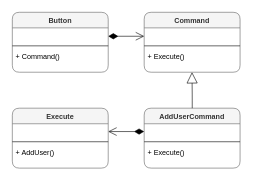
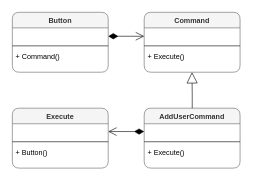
- <mxCell id="17" value="+ AddUser()" style="text;strokeColor=none;fillColor=none;align=left;verticalAlign=top;spacingLeft=4;spacingRight=4;overflow=hidden;rotatable=0;points=[[0,0.5],[1,0.5]];portConstraint=eastwest;" vertex="1" parent="14"><mxGeometry y="60" width="160" height="40" as="geometry" /></mxCell>
+ <mxCell id="17" value="+ Button()" style="text;strokeColor=none;fillColor=none;align=left;verticalAlign=top;spacingLeft=4;spacingRight=4;overflow=hidden;rotatable=0;points=[[0,0.5],[1,0.5]];portConstraint=eastwest;" vertex="1" parent="14"><mxGeometry y="60" width="160" height="40" as="geometry" /></mxCell>
